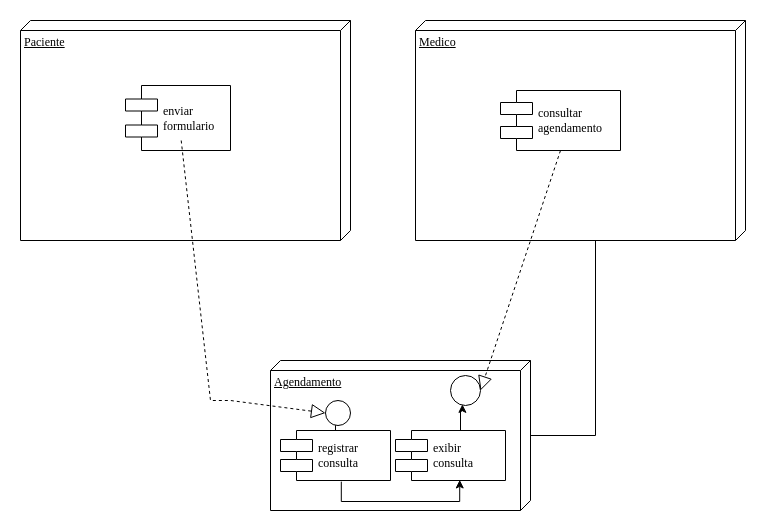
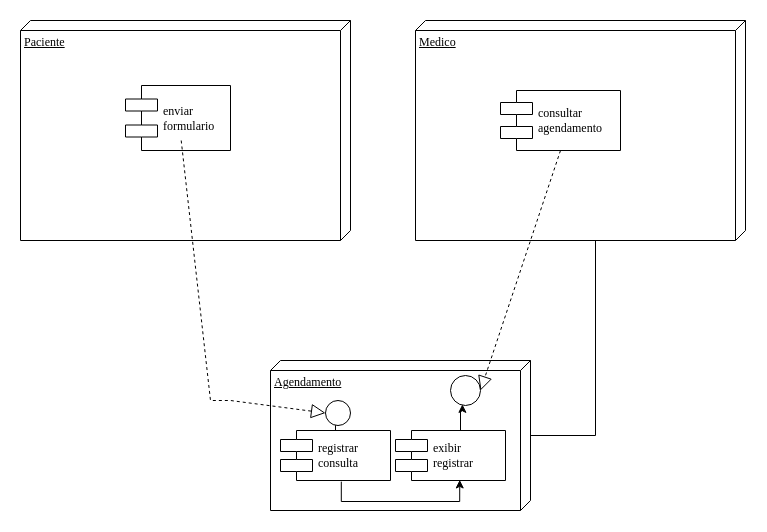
- <mxCell id="8" value="exibir&lt;br&gt;consulta" style="shape=component;align=left;spacingLeft=36;rounded=0;shadow=0;comic=0;labelBackgroundColor=none;strokeWidth=1;fontFamily=Verdana;fontSize=12;html=1;" parent="1" vertex="1"><mxGeometry x="395" y="430" width="110" height="50" as="geometry" /></mxCell>
+ <mxCell id="8" value="exibir&lt;br&gt;registrar" style="shape=component;align=left;spacingLeft=36;rounded=0;shadow=0;comic=0;labelBackgroundColor=none;strokeWidth=1;fontFamily=Verdana;fontSize=12;html=1;" parent="1" vertex="1"><mxGeometry x="395" y="430" width="110" height="50" as="geometry" /></mxCell>
